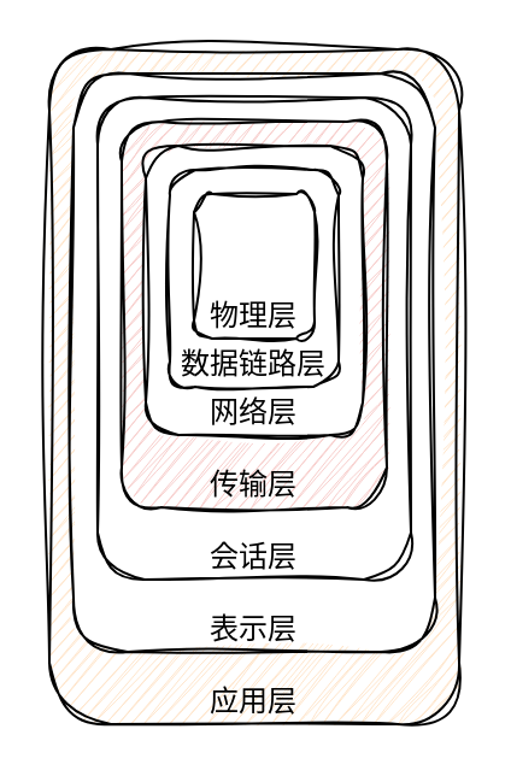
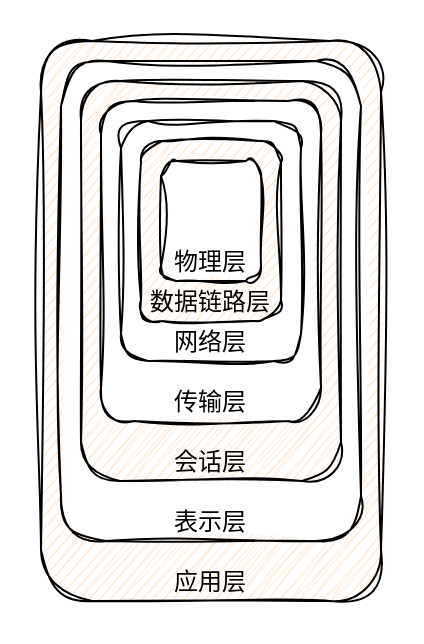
- <mxCell id="7" value="数据链路层" style="rounded=1;whiteSpace=wrap;html=1;hachureGap=4;fontFamily=Verdana;sketch=1;curveFitting=1;jiggle=2;verticalAlign=bottom;" vertex="1" parent="1"><mxGeometry x="70" y="70" width="70" height="90" as="geometry" /></mxCell>
+ <mxCell id="7" value="数据链路层" style="rounded=1;whiteSpace=wrap;html=1;hachureGap=4;fontFamily=Verdana;sketch=1;curveFitting=1;jiggle=2;verticalAlign=bottom;fillColor=#ffe6cc;" vertex="1" parent="1"><mxGeometry x="70" y="70" width="70" height="90" as="geometry" /></mxCell>
- <mxCell id="5" value="传输层" style="rounded=1;whiteSpace=wrap;html=1;hachureGap=4;fontFamily=Verdana;sketch=1;curveFitting=1;jiggle=2;verticalAlign=bottom;fillColor=#f8cecc;" vertex="1" parent="1"><mxGeometry x="50" y="50" width="110" height="160" as="geometry" /></mxCell>
+ <mxCell id="5" value="传输层" style="rounded=1;whiteSpace=wrap;html=1;hachureGap=4;fontFamily=Verdana;sketch=1;curveFitting=1;jiggle=2;verticalAlign=bottom;" vertex="1" parent="1"><mxGeometry x="50" y="50" width="110" height="160" as="geometry" /></mxCell>
- <mxCell id="4" value="会话层" style="rounded=1;whiteSpace=wrap;html=1;hachureGap=4;fontFamily=Verdana;sketch=1;curveFitting=1;jiggle=2;verticalAlign=bottom;" vertex="1" parent="1"><mxGeometry x="40" y="40" width="130" height="200" as="geometry" /></mxCell>
+ <mxCell id="4" value="会话层" style="rounded=1;whiteSpace=wrap;html=1;hachureGap=4;fontFamily=Verdana;sketch=1;curveFitting=1;jiggle=2;verticalAlign=bottom;fillColor=#ffe6cc;" vertex="1" parent="1"><mxGeometry x="40" y="40" width="130" height="200" as="geometry" /></mxCell>
